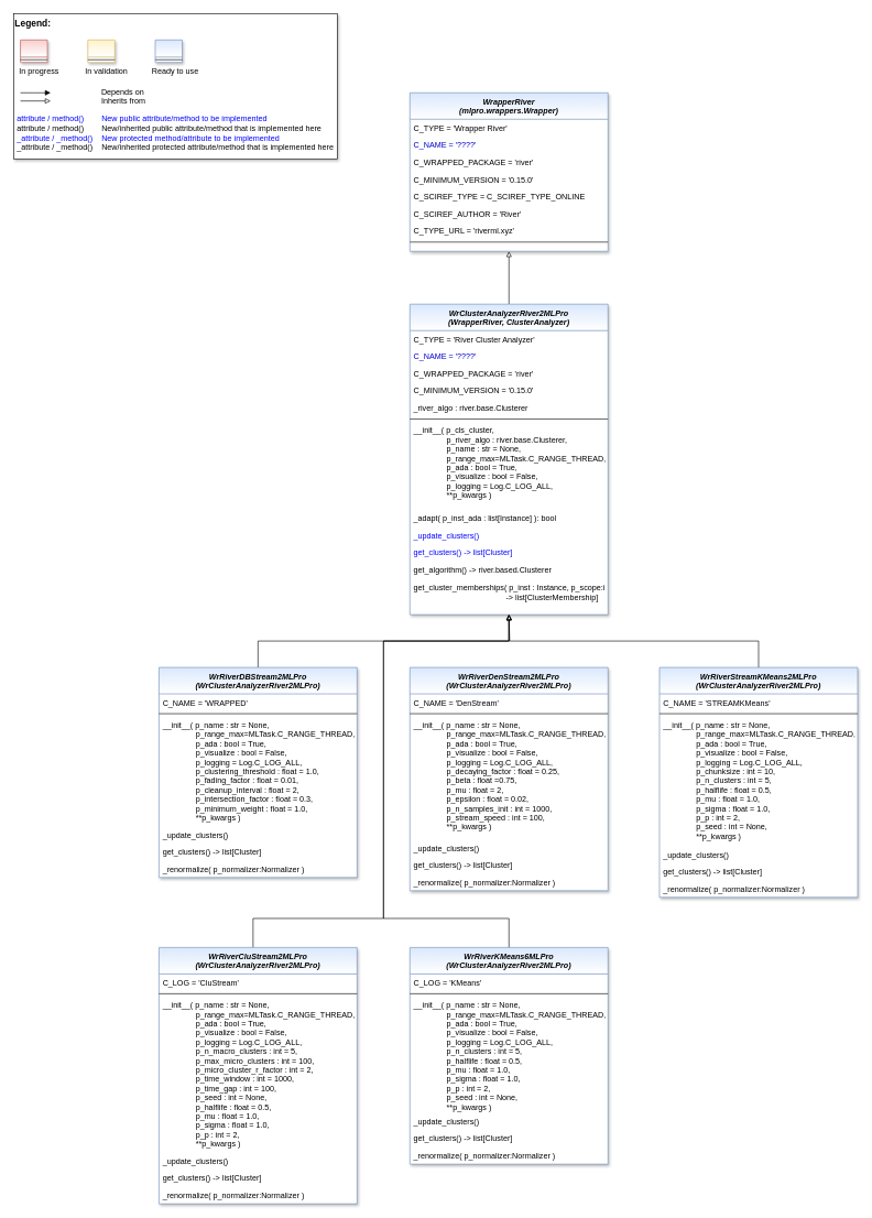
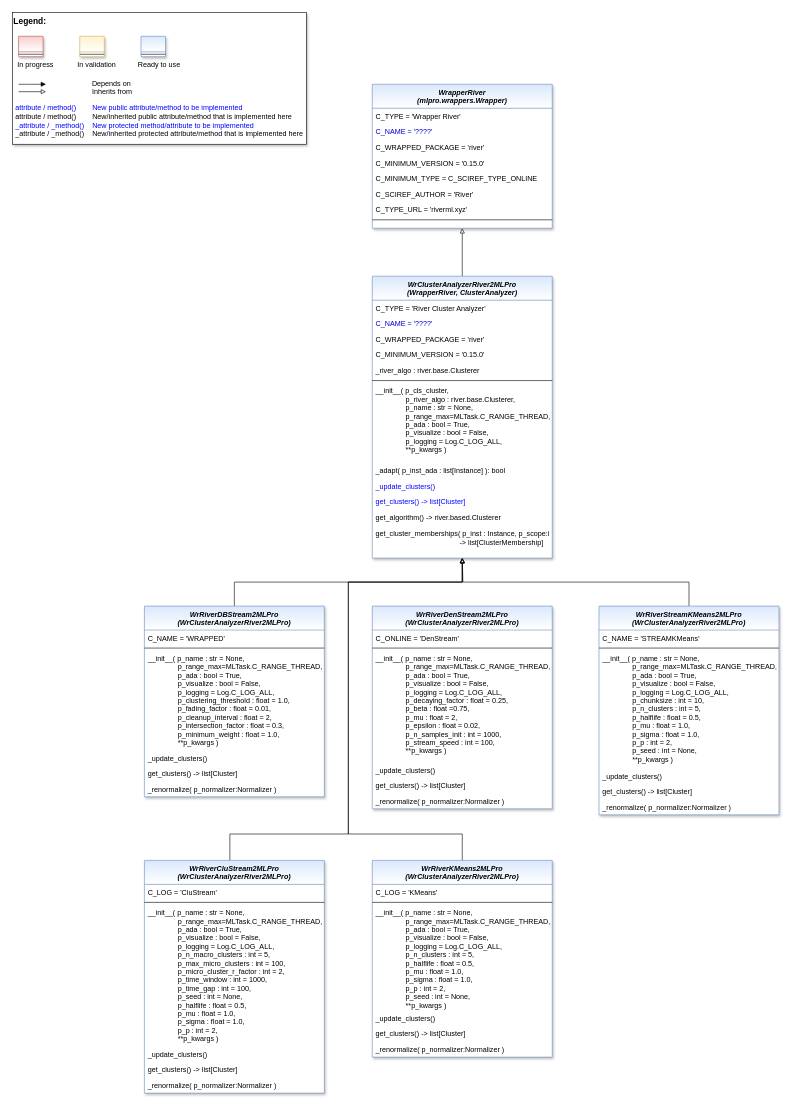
- <mxCell id="54" value="C_SCIREF_TYPE = C_SCIREF_TYPE_ONLINE" style="text;align=left;verticalAlign=top;spacingLeft=4;spacingRight=4;overflow=hidden;rotatable=0;points=[[0,0.5],[1,0.5]];portConstraint=eastwest;fontColor=default;" parent="49" vertex="1"><mxGeometry y="144" width="300" height="26" as="geometry" /></mxCell>
+ <mxCell id="54" value="C_MINIMUM_TYPE = C_SCIREF_TYPE_ONLINE" style="text;align=left;verticalAlign=top;spacingLeft=4;spacingRight=4;overflow=hidden;rotatable=0;points=[[0,0.5],[1,0.5]];portConstraint=eastwest;fontColor=default;" parent="49" vertex="1"><mxGeometry y="144" width="300" height="26" as="geometry" /></mxCell>
- <mxCell id="43" value="C_NAME = 'DenStream'" style="text;align=left;verticalAlign=top;spacingLeft=4;spacingRight=4;overflow=hidden;rotatable=0;points=[[0,0.5],[1,0.5]];portConstraint=eastwest;fontColor=default;" parent="42" vertex="1"><mxGeometry y="40" width="300" height="26" as="geometry" /></mxCell>
+ <mxCell id="43" value="C_ONLINE = 'DenStream'" style="text;align=left;verticalAlign=top;spacingLeft=4;spacingRight=4;overflow=hidden;rotatable=0;points=[[0,0.5],[1,0.5]];portConstraint=eastwest;fontColor=default;" parent="42" vertex="1"><mxGeometry y="40" width="300" height="26" as="geometry" /></mxCell>
- <mxCell id="59" value="WrRiverKMeans6MLPro&#10;(WrClusterAnalyzerRiver2MLPro)" style="swimlane;fontStyle=3;align=center;verticalAlign=top;childLayout=stackLayout;horizontal=1;startSize=40;horizontalStack=0;resizeParent=1;resizeLast=0;collapsible=1;marginBottom=0;rounded=0;shadow=1;strokeWidth=1;fillColor=#dae8fc;strokeColor=#6c8ebf;swimlaneFillColor=#ffffff;gradientColor=#FFFFFF;" parent="1" vertex="1"><mxGeometry x="620" y="1434" width="300" height="328" as="geometry"><mxRectangle x="230" y="140" width="160" height="26" as="alternateBounds" /></mxGeometry></mxCell>
+ <mxCell id="59" value="WrRiverKMeans2MLPro&#10;(WrClusterAnalyzerRiver2MLPro)" style="swimlane;fontStyle=3;align=center;verticalAlign=top;childLayout=stackLayout;horizontal=1;startSize=40;horizontalStack=0;resizeParent=1;resizeLast=0;collapsible=1;marginBottom=0;rounded=0;shadow=1;strokeWidth=1;fillColor=#dae8fc;strokeColor=#6c8ebf;swimlaneFillColor=#ffffff;gradientColor=#FFFFFF;" parent="1" vertex="1"><mxGeometry x="620" y="1434" width="300" height="328" as="geometry"><mxRectangle x="230" y="140" width="160" height="26" as="alternateBounds" /></mxGeometry></mxCell>
